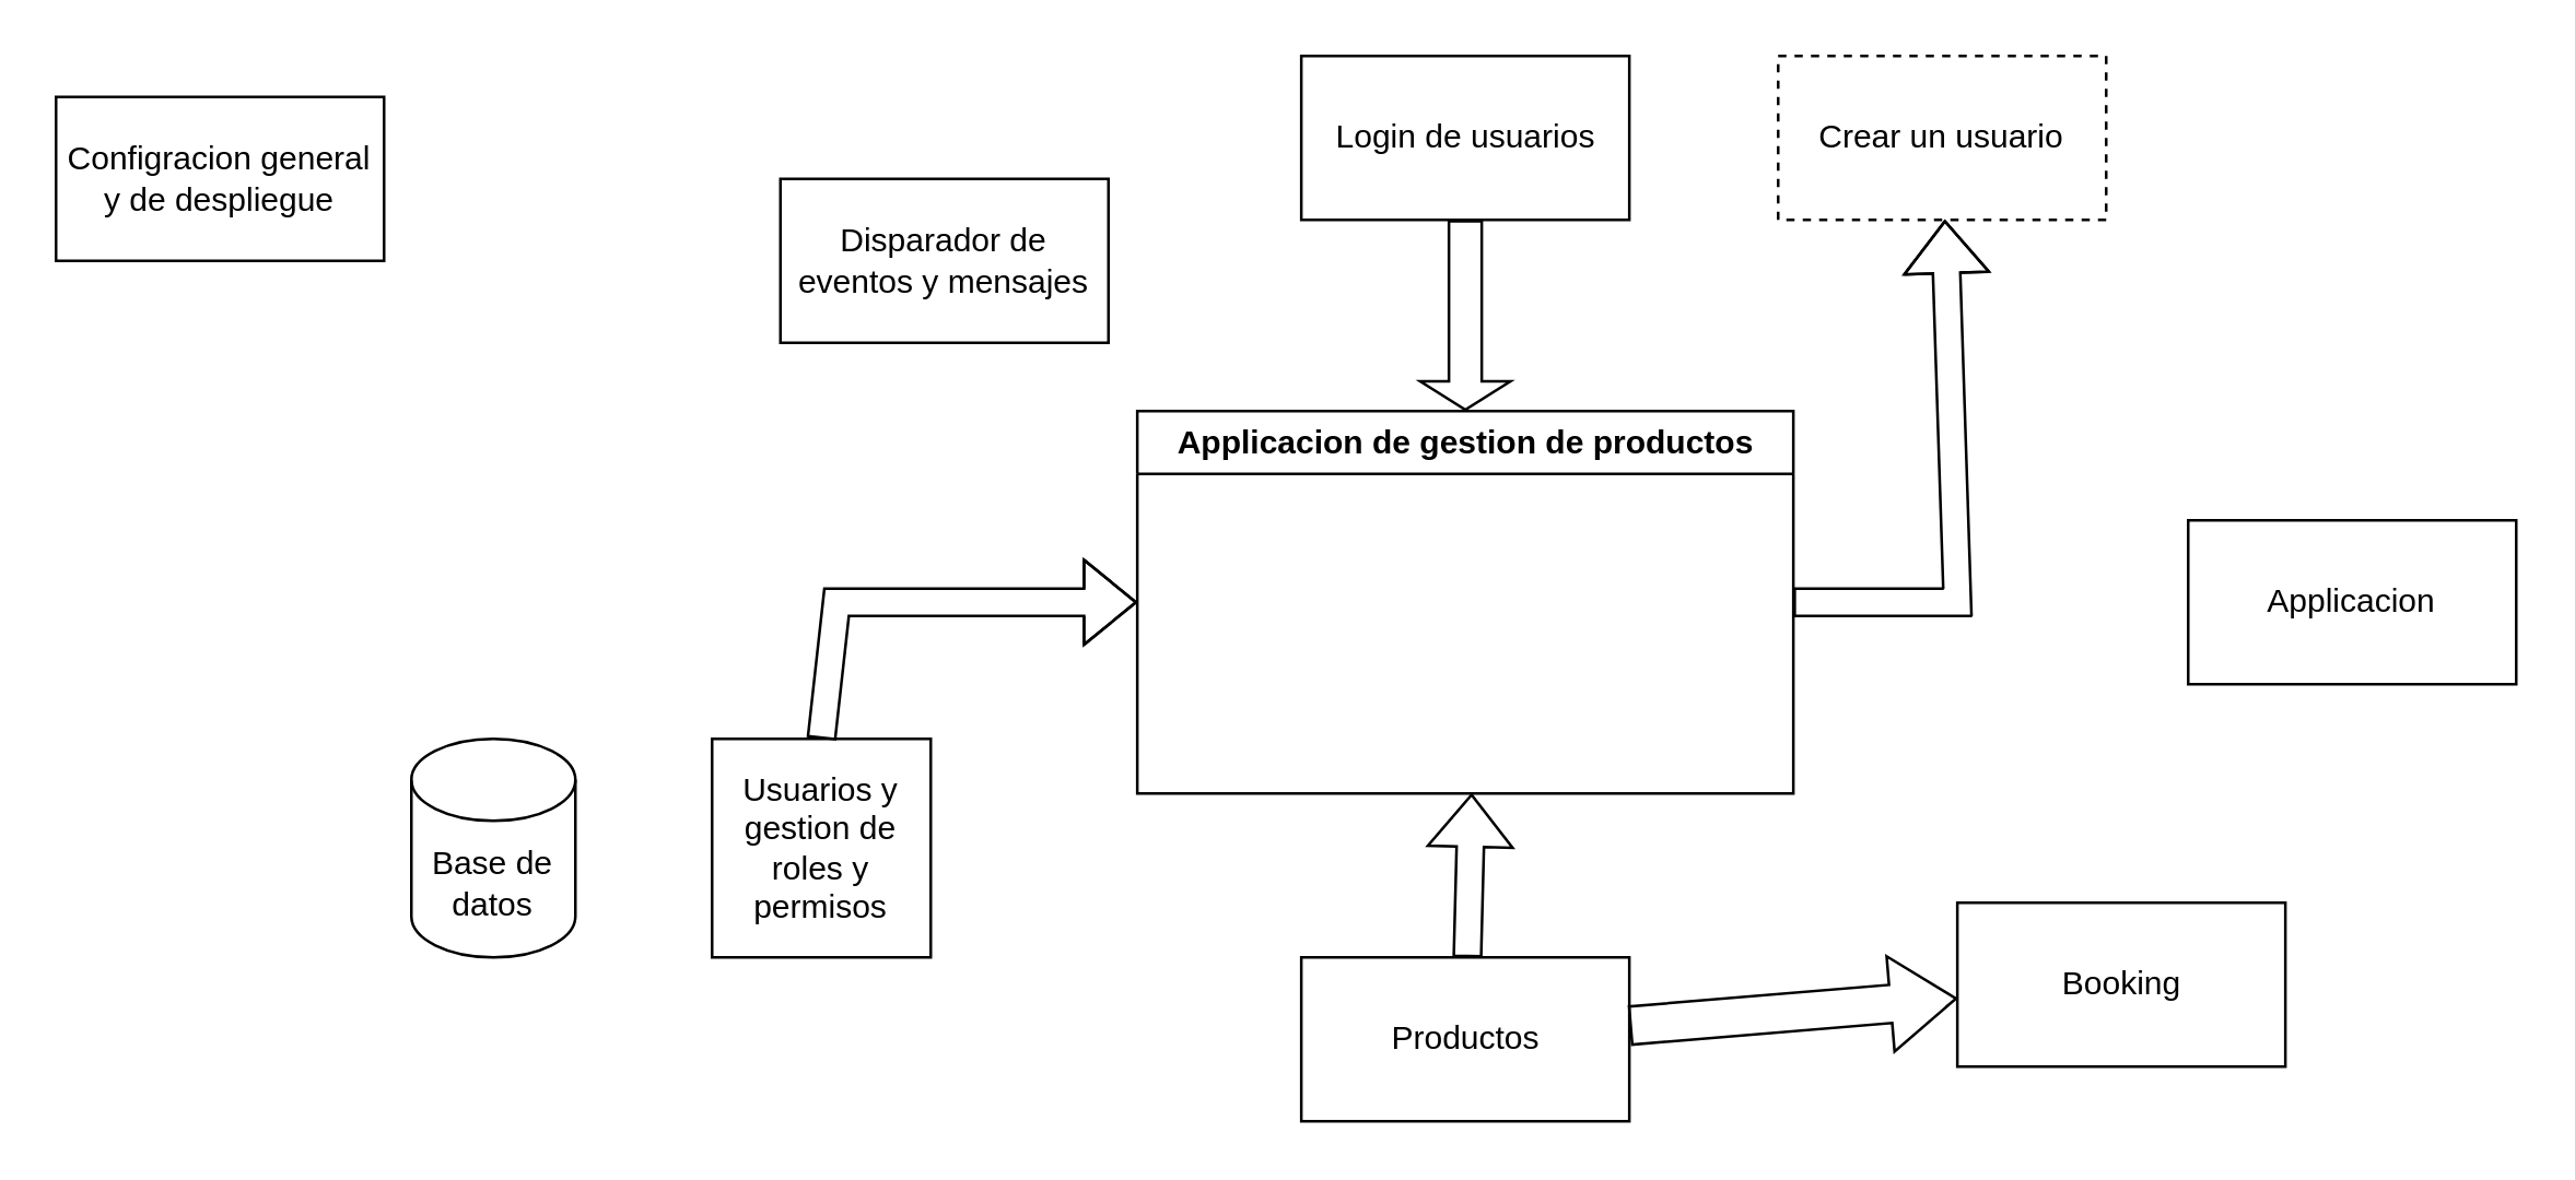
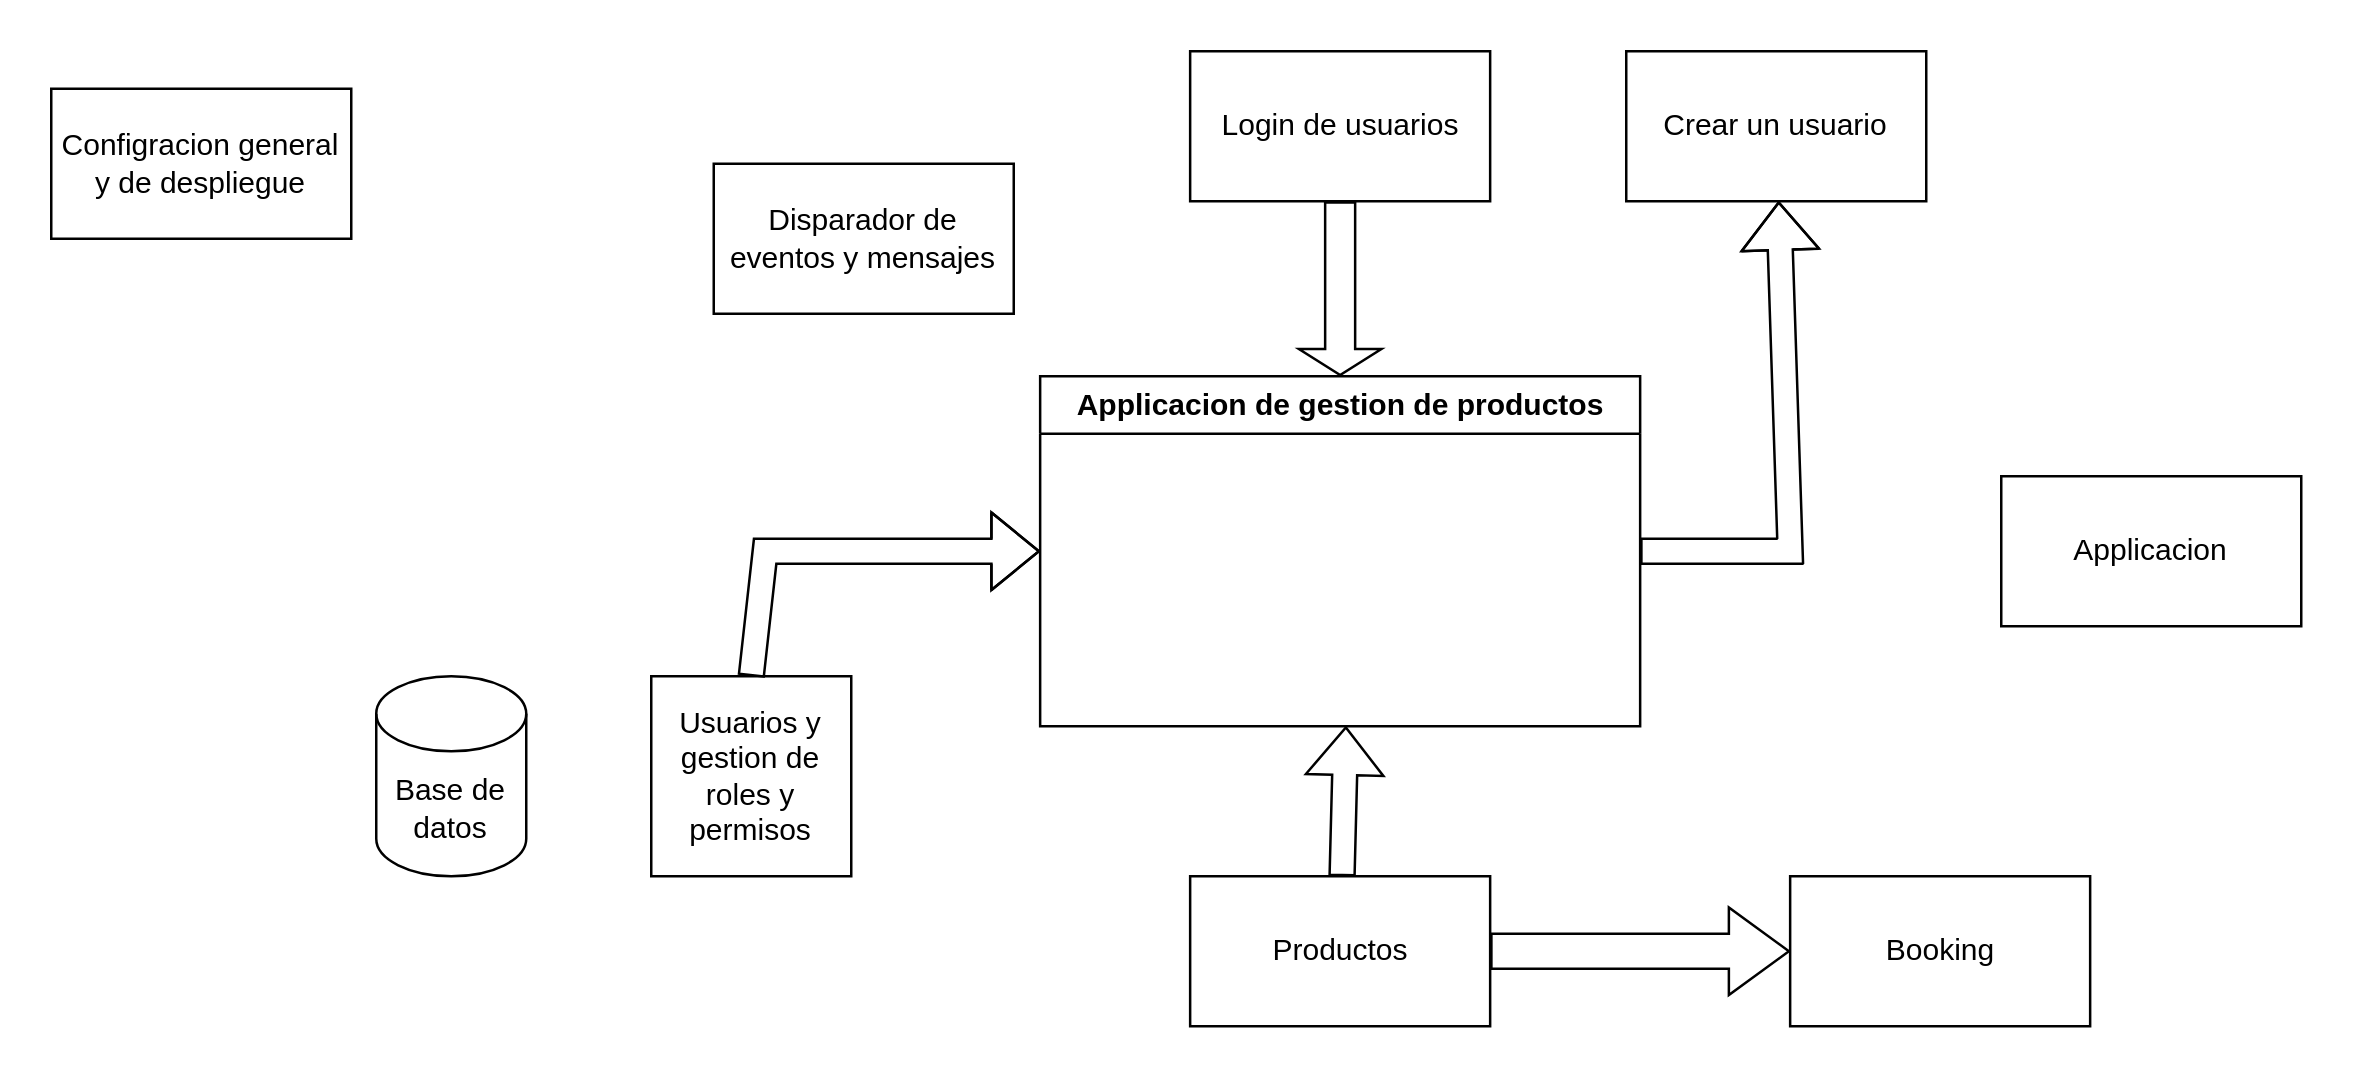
- <mxCell id="2" value="Crear un usuario" style="rounded=0;whiteSpace=wrap;html=1;dashed=1;" vertex="1" parent="1"><mxGeometry x="650" y="20" width="120" height="60" as="geometry" /></mxCell>
+ <mxCell id="2" value="Crear un usuario" style="rounded=0;whiteSpace=wrap;html=1;" vertex="1" parent="1"><mxGeometry x="650" y="20" width="120" height="60" as="geometry" /></mxCell>
- <mxCell id="12" value="Booking" style="rounded=0;whiteSpace=wrap;html=1;" vertex="1" parent="1"><mxGeometry x="715.56" y="330" width="120" height="60" as="geometry" /></mxCell>
+ <mxCell id="12" value="Booking" style="rounded=0;whiteSpace=wrap;html=1;" vertex="1" parent="1"><mxGeometry x="715.56" y="350" width="120" height="60" as="geometry" /></mxCell>
